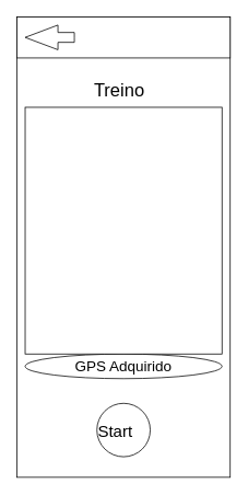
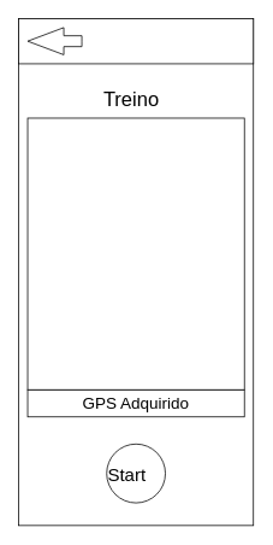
- <mxCell id="4" value="&lt;font style=&quot;font-size: 18px&quot;&gt;GPS Adquirido&lt;/font&gt;" style="ellipse;whiteSpace=wrap;html=1;align=center;" parent="1" vertex="1"><mxGeometry x="30" y="430" width="240" height="30" as="geometry" /></mxCell>
+ <mxCell id="4" value="&lt;font style=&quot;font-size: 18px&quot;&gt;GPS Adquirido&lt;/font&gt;" style="rounded=0;whiteSpace=wrap;html=1;align=center;" parent="1" vertex="1"><mxGeometry x="30" y="430" width="240" height="30" as="geometry" /></mxCell>
